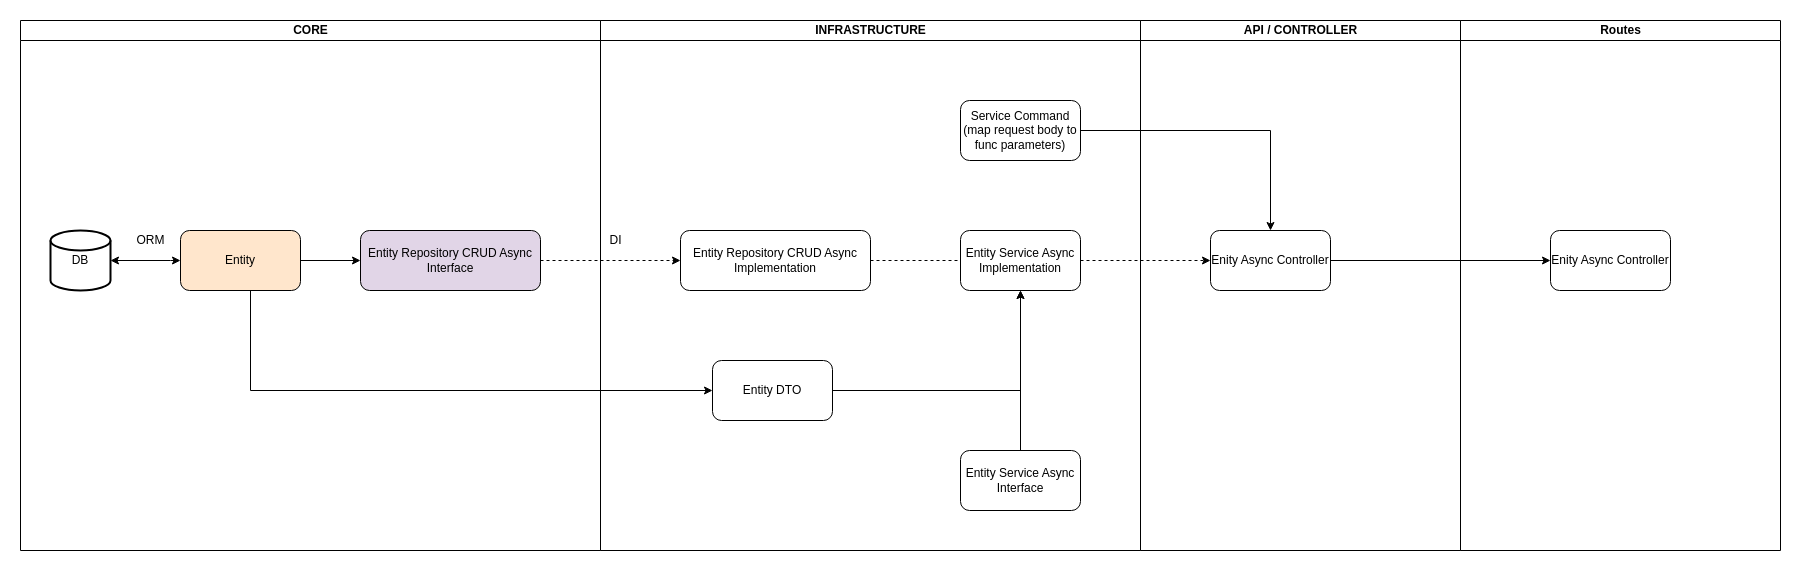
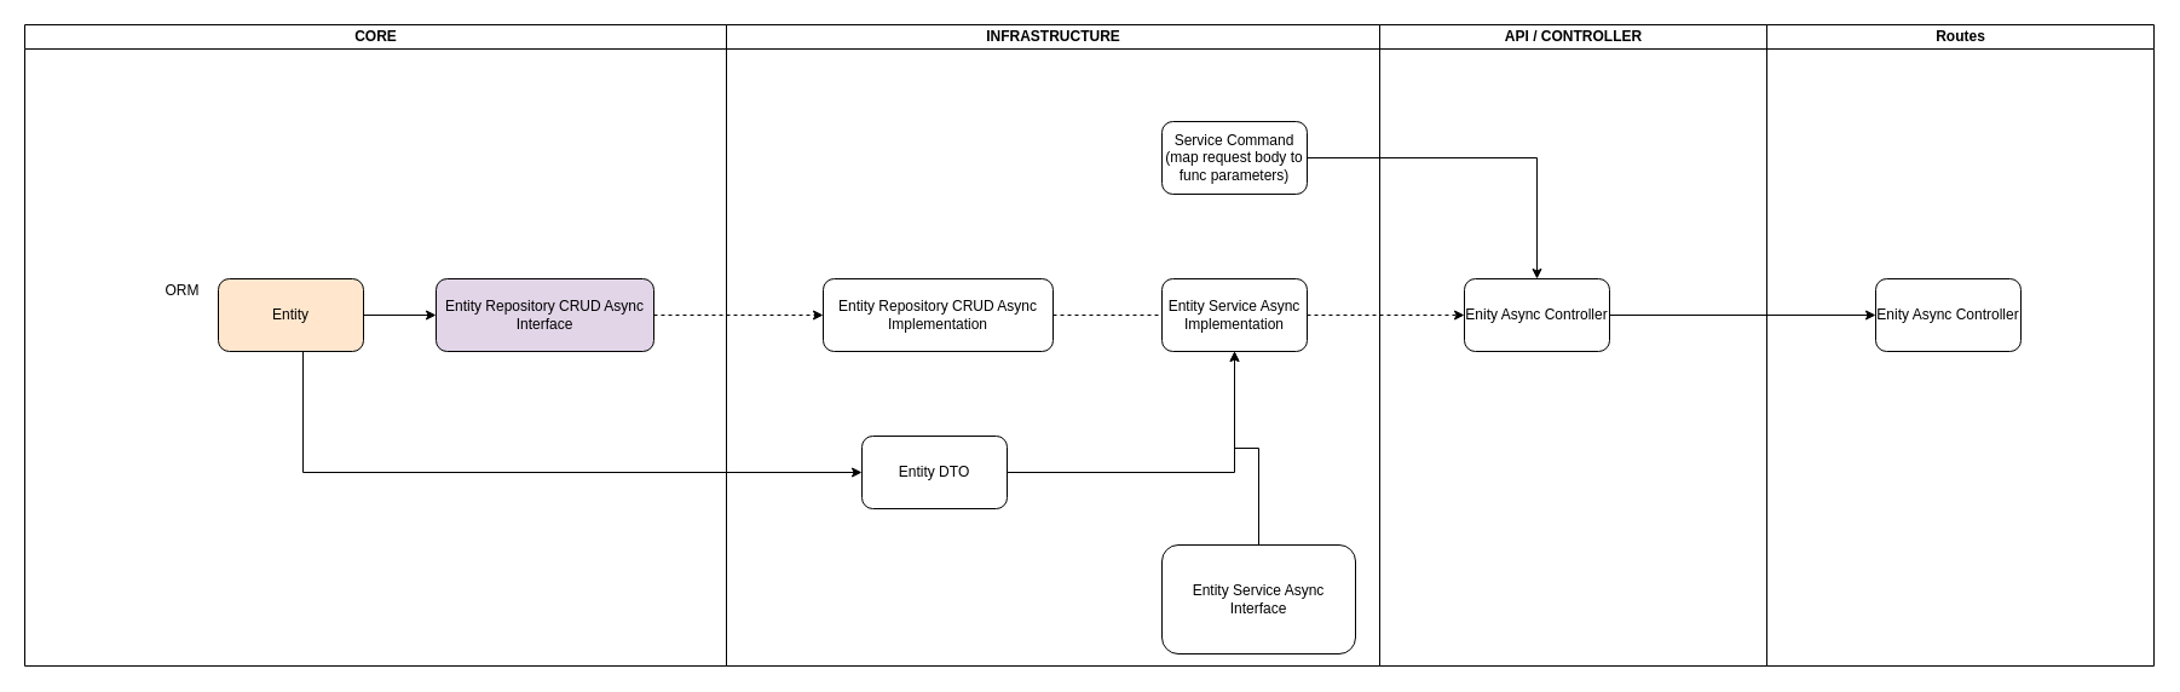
- <mxCell id="16" value="DI" style="text;html=1;align=center;verticalAlign=middle;resizable=0;points=[];autosize=1;" parent="13" vertex="1"><mxGeometry y="210" width="30" height="20" as="geometry" /></mxCell>
- <mxCell id="2" value="DB" style="strokeWidth=2;html=1;shape=mxgraph.flowchart.database;whiteSpace=wrap;" parent="1" vertex="1"><mxGeometry x="50" y="230" width="60" height="60" as="geometry" /></mxCell>
- <mxCell id="3" style="edgeStyle=orthogonalEdgeStyle;rounded=0;orthogonalLoop=1;jettySize=auto;html=1;startArrow=classic;startFill=1;" parent="1" source="10" target="2" edge="1"><mxGeometry relative="1" as="geometry"><Array as="points"><mxPoint x="170" y="260" /><mxPoint x="170" y="260" /></Array></mxGeometry></mxCell>
- <mxCell id="18" value="Entity Service Async Interface" style="rounded=1;whiteSpace=wrap;html=1;fillColor=none;" parent="13" vertex="1"><mxGeometry x="360" y="430" width="120" height="60" as="geometry" /></mxCell>
+ <mxCell id="18" value="Entity Service Async Interface" style="rounded=1;whiteSpace=wrap;html=1;fillColor=none;" parent="13" vertex="1"><mxGeometry x="360" y="430" width="160" height="90" as="geometry" /></mxCell>
